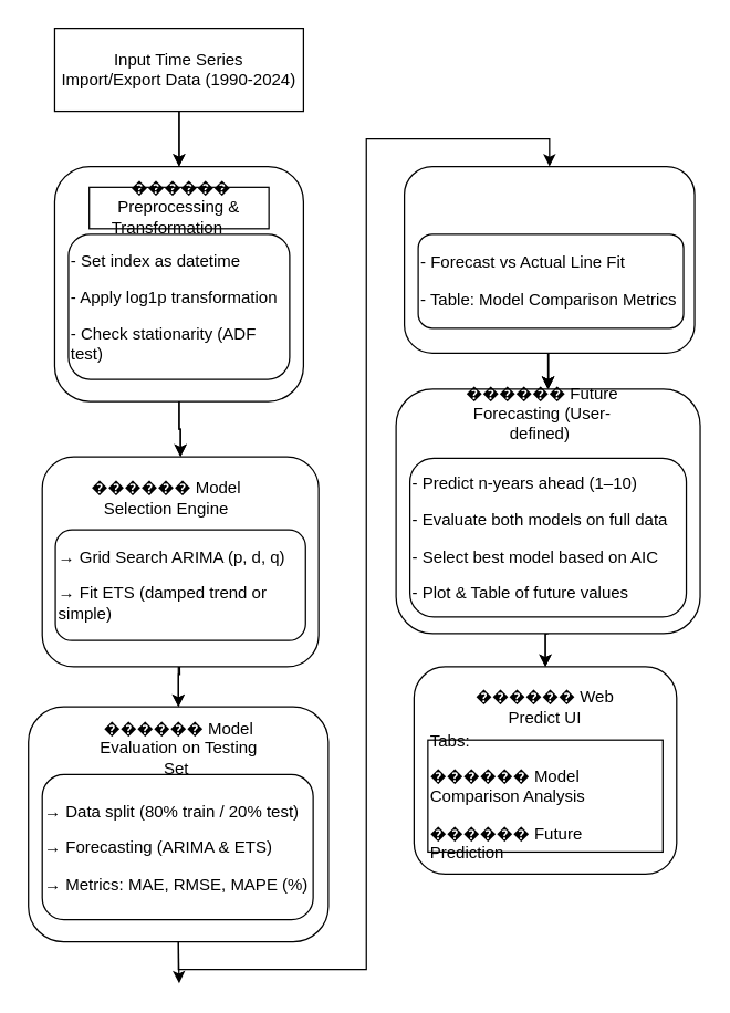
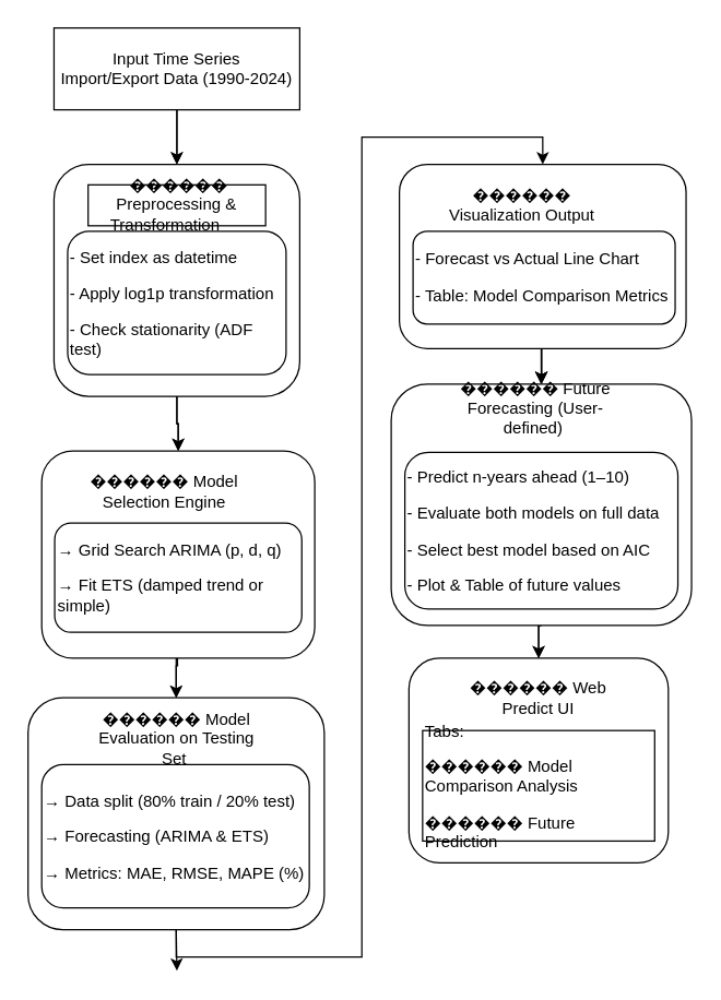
+ <mxCell id="25" value="������ Visualization Output" style="text;html=1;align=center;verticalAlign=middle;whiteSpace=wrap;rounded=0;labelBackgroundColor=none;fontColor=light-dark(#000000,#000000);" parent="1" vertex="1"><mxGeometry x="317" y="135" width="130" height="30" as="geometry" /></mxCell>
- <mxCell id="26" value="&lt;p data-pm-slice=&quot;0 0 []&quot;&gt;- Forecast vs Actual Line Fit &lt;/p&gt;&lt;p&gt;- Table: Model Comparison Metrics&lt;/p&gt;" style="rounded=1;whiteSpace=wrap;html=1;align=left;glass=0;labelBackgroundColor=none;fontColor=light-dark(#000000,#000000);strokeColor=light-dark(#000000,#000000);fillColor=light-dark(#FFFFFF,transparent);" parent="1" vertex="1"><mxGeometry x="302" y="169" width="192" height="68" as="geometry" /></mxCell>
+ <mxCell id="26" value="&lt;p data-pm-slice=&quot;0 0 []&quot;&gt;- Forecast vs Actual Line Chart &lt;/p&gt;&lt;p&gt;- Table: Model Comparison Metrics&lt;/p&gt;" style="rounded=1;whiteSpace=wrap;html=1;align=left;glass=0;labelBackgroundColor=none;fontColor=light-dark(#000000,#000000);strokeColor=light-dark(#000000,#000000);fillColor=light-dark(#FFFFFF,transparent);" parent="1" vertex="1"><mxGeometry x="302" y="169" width="192" height="68" as="geometry" /></mxCell>
